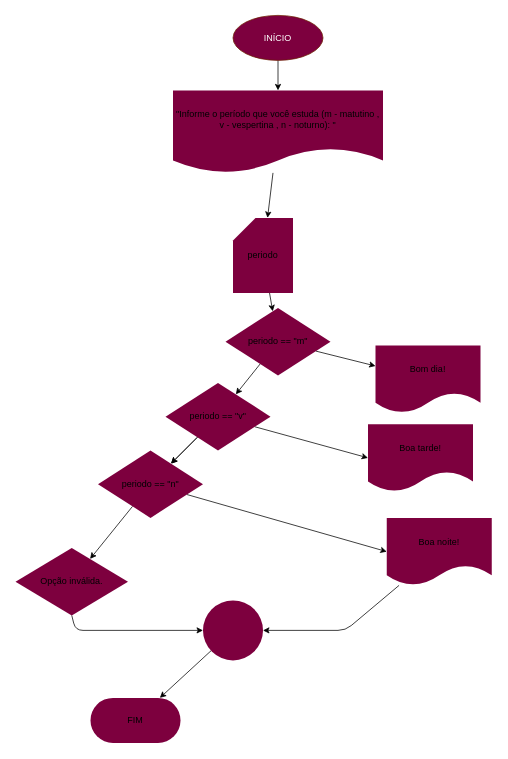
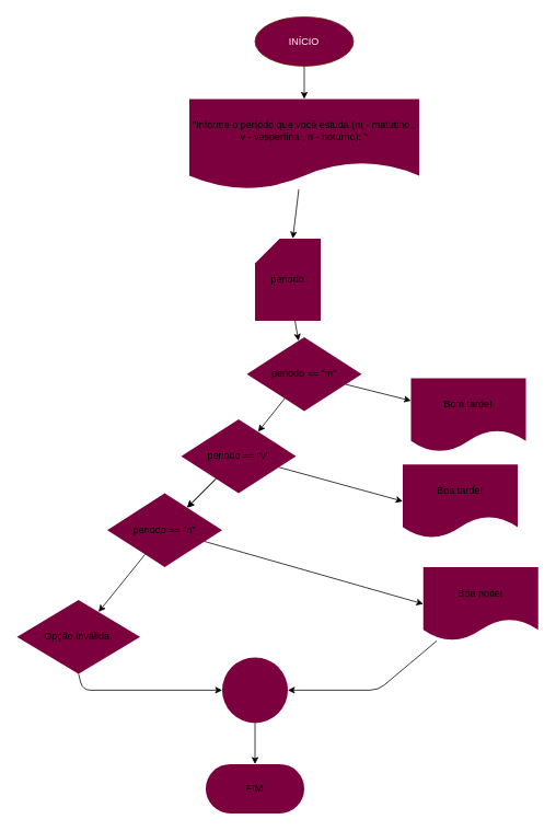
- <mxCell id="21" value="Bom dia!" style="shape=document;whiteSpace=wrap;html=1;boundedLbl=1;fillColor=#7D003E;strokeColor=none;" vertex="1" parent="1"><mxGeometry x="500" y="460" width="140" height="90" as="geometry" /></mxCell>
+ <mxCell id="21" value="Bom tarde!" style="shape=document;whiteSpace=wrap;html=1;boundedLbl=1;fillColor=#7D003E;strokeColor=none;" vertex="1" parent="1"><mxGeometry x="500" y="460" width="140" height="90" as="geometry" /></mxCell>
- <mxCell id="26" value="FIM" style="rounded=1;whiteSpace=wrap;html=1;fillColor=#7D003E;arcSize=50;strokeColor=none;" vertex="1" parent="1"><mxGeometry x="120" y="930" width="120" height="60" as="geometry" /></mxCell>
+ <mxCell id="26" value="FIM" style="rounded=1;whiteSpace=wrap;html=1;fillColor=#7D003E;arcSize=50;strokeColor=none;" vertex="1" parent="1"><mxGeometry x="250" y="930" width="120" height="60" as="geometry" /></mxCell>
